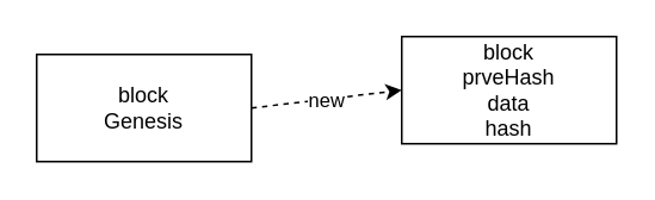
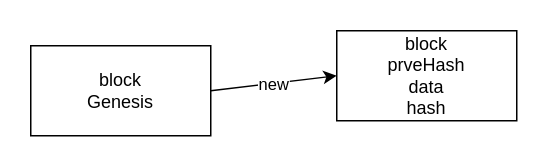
- <mxCell id="4" value="new" style="endArrow=classic;html=1;exitX=1;exitY=0.5;exitDx=0;exitDy=0;entryX=0;entryY=0.5;entryDx=0;entryDy=0;dashed=1;" edge="1" parent="1" source="2" target="3"><mxGeometry relative="1" as="geometry"><mxPoint x="220" y="270" as="sourcePoint" /><mxPoint x="320" y="270" as="targetPoint" /><Array as="points" /></mxGeometry></mxCell>
+ <mxCell id="4" value="new" style="endArrow=classic;html=1;exitX=1;exitY=0.5;exitDx=0;exitDy=0;entryX=0;entryY=0.5;entryDx=0;entryDy=0;" edge="1" parent="1" source="2" target="3"><mxGeometry relative="1" as="geometry"><mxPoint x="220" y="270" as="sourcePoint" /><mxPoint x="320" y="270" as="targetPoint" /><Array as="points" /></mxGeometry></mxCell>
